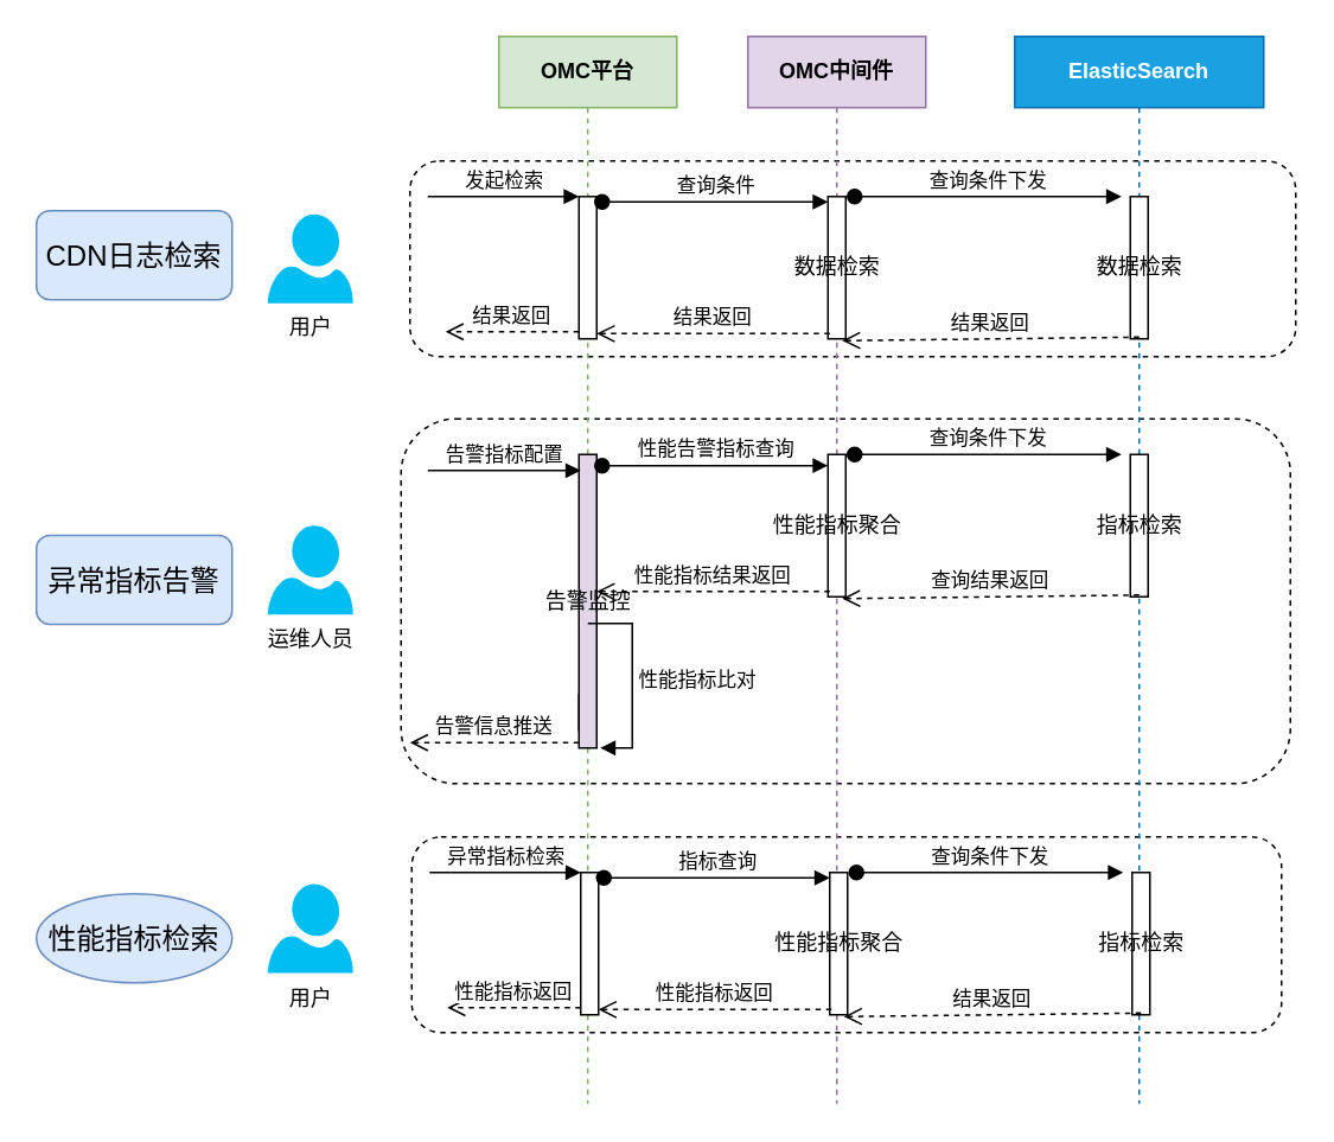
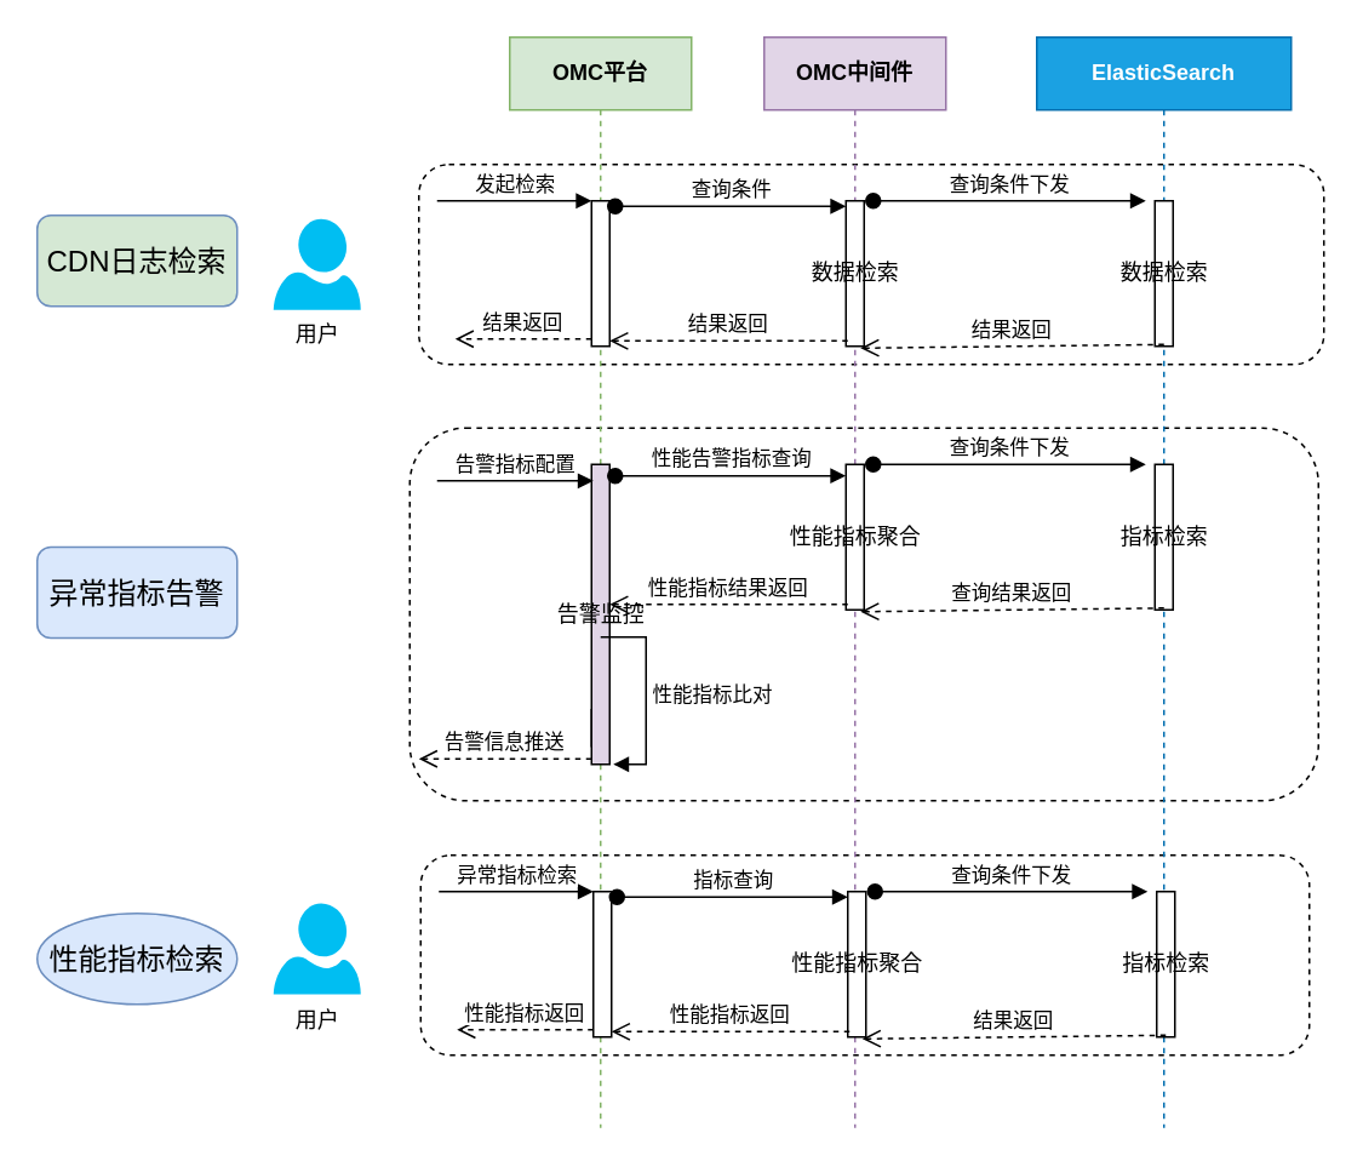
- <mxCell id="28" value="&lt;span style=&quot;font-size: 16px ; white-space: normal&quot;&gt;CDN日志检索&lt;/span&gt;" style="rounded=1;whiteSpace=wrap;html=1;fillColor=#dae8fc;strokeColor=#6c8ebf;" vertex="1" parent="1"><mxGeometry x="20" y="118" width="110" height="50" as="geometry" /></mxCell>
+ <mxCell id="28" value="&lt;span style=&quot;font-size: 16px ; white-space: normal&quot;&gt;CDN日志检索&lt;/span&gt;" style="rounded=1;whiteSpace=wrap;html=1;fillColor=#d5e8d4;strokeColor=#6c8ebf;" vertex="1" parent="1"><mxGeometry x="20" y="118" width="110" height="50" as="geometry" /></mxCell>
- <mxCell id="26" value="运维人员" style="verticalLabelPosition=bottom;html=1;verticalAlign=top;align=center;strokeColor=none;fillColor=#00BEF2;shape=mxgraph.azure.user;dashed=1;" vertex="1" parent="1"><mxGeometry x="150" y="295" width="48" height="50" as="geometry" /></mxCell>
